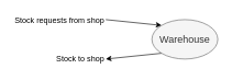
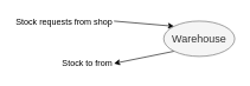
- <mxCell id="4" value="&lt;font style=&quot;font-size: 15px&quot;&gt;Warehouse&lt;/font&gt;" style="ellipse;whiteSpace=wrap;html=1;fontSize=15;fillColor=#f5f5f5;strokeColor=#666666;fontColor=#333333;" vertex="1" parent="1"><mxGeometry x="230" y="29" width="100" height="60" as="geometry" /></mxCell>
+ <mxCell id="4" value="&lt;font style=&quot;font-size: 15px&quot;&gt;Warehouse&lt;/font&gt;" style="ellipse;whiteSpace=wrap;html=1;fontSize=15;fillColor=#f5f5f5;strokeColor=#666666;fontColor=#333333;" vertex="1" parent="1"><mxGeometry x="230" y="29" width="100" height="50" as="geometry" /></mxCell>
- <mxCell id="6" value="Stock to shop" style="text;html=1;strokeColor=none;fillColor=none;align=right;verticalAlign=middle;whiteSpace=wrap;rounded=0;" vertex="1" parent="1"><mxGeometry x="30" y="79" width="130" height="20" as="geometry" /></mxCell>
+ <mxCell id="6" value="Stock to from" style="text;html=1;strokeColor=none;fillColor=none;align=right;verticalAlign=middle;whiteSpace=wrap;rounded=0;" vertex="1" parent="1"><mxGeometry x="30" y="79" width="130" height="20" as="geometry" /></mxCell>
